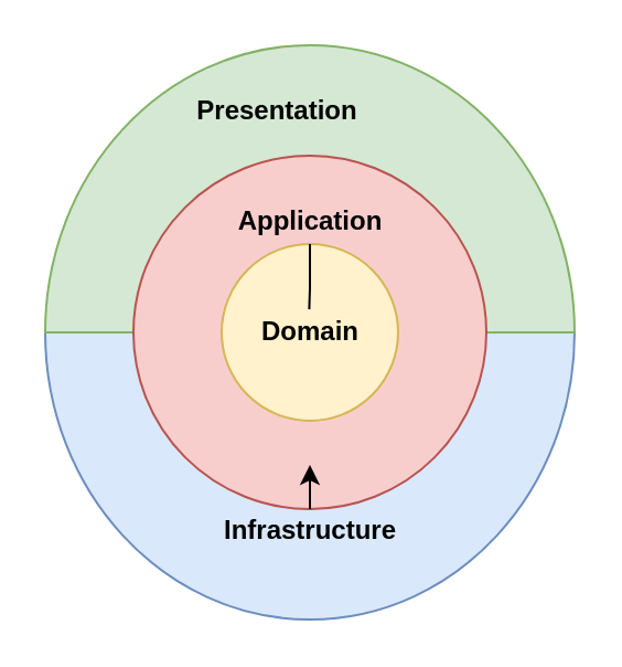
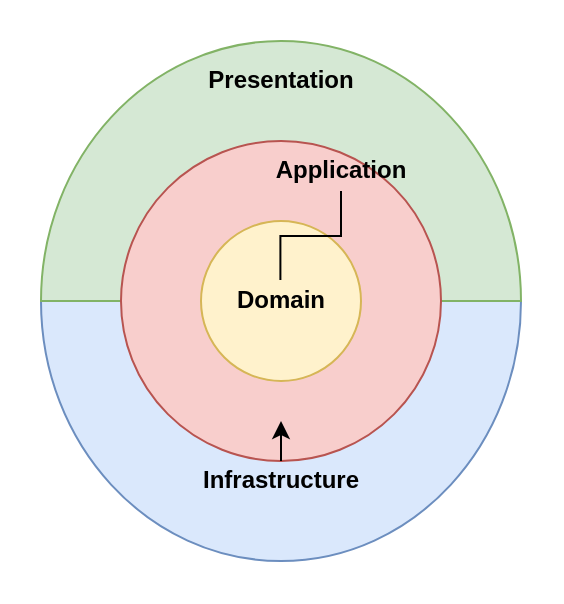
- <mxCell id="6" value="Presentation" style="text;html=1;resizable=0;autosize=1;align=center;verticalAlign=middle;points=[];fillColor=none;strokeColor=none;rounded=0;fontStyle=1" vertex="1" parent="1"><mxGeometry x="80" y="40" width="90" height="20" as="geometry" /></mxCell>
+ <mxCell id="6" value="Presentation" style="text;html=1;resizable=0;autosize=1;align=center;verticalAlign=middle;points=[];fillColor=none;strokeColor=none;rounded=0;fontStyle=1" vertex="1" parent="1"><mxGeometry x="95" y="30" width="90" height="20" as="geometry" /></mxCell>
- <mxCell id="10" value="Application" style="text;html=1;resizable=0;autosize=1;align=center;verticalAlign=middle;points=[];fillColor=none;strokeColor=none;rounded=0;fontStyle=1" vertex="1" parent="1"><mxGeometry x="100" y="90" width="80" height="20" as="geometry" /></mxCell>
+ <mxCell id="10" value="Application" style="text;html=1;resizable=0;autosize=1;align=center;verticalAlign=middle;points=[];fillColor=none;strokeColor=none;rounded=0;fontStyle=1" vertex="1" parent="1"><mxGeometry x="130" y="75" width="80" height="20" as="geometry" /></mxCell>
